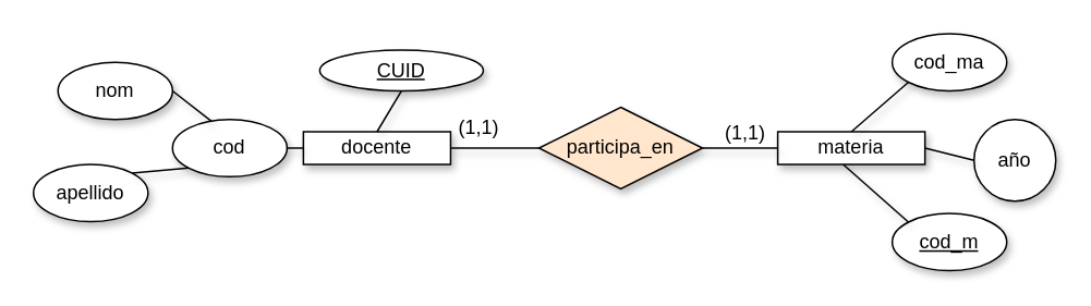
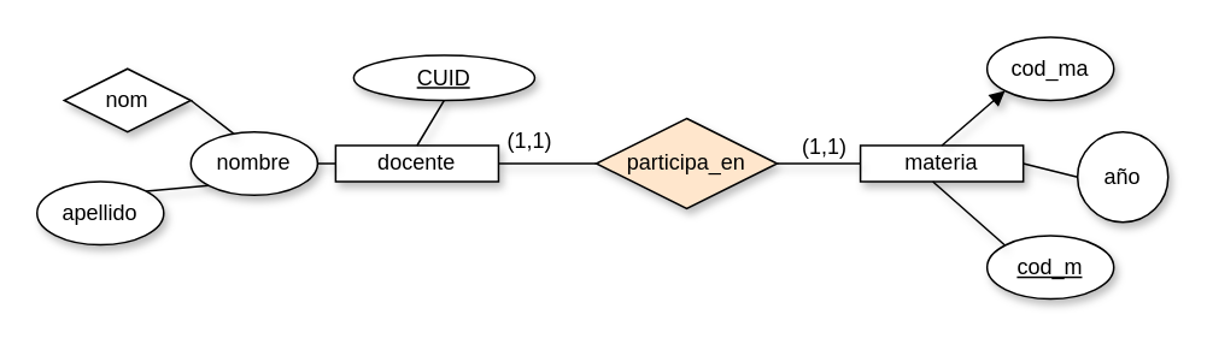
- <mxCell id="19" value="" style="endArrow=none;html=1;rounded=0;entryX=0;entryY=1;entryDx=0;entryDy=0;exitX=0.5;exitY=0;exitDx=0;exitDy=0;shadow=1;" edge="1" parent="1" source="4" target="16"><mxGeometry width="50" height="50" relative="1" as="geometry"><mxPoint x="295" y="85" as="sourcePoint" /><mxPoint x="295" y="70" as="targetPoint" /></mxGeometry></mxCell>
+ <mxCell id="19" value="" style="endArrow=block;html=1;rounded=0;entryX=0;entryY=1;entryDx=0;entryDy=0;exitX=0.5;exitY=0;exitDx=0;exitDy=0;shadow=1;" edge="1" parent="1" source="4" target="16"><mxGeometry width="50" height="50" relative="1" as="geometry"><mxPoint x="295" y="85" as="sourcePoint" /><mxPoint x="295" y="70" as="targetPoint" /></mxGeometry></mxCell>
- <mxCell id="7" value="nom" style="ellipse;whiteSpace=wrap;html=1;shadow=1;" vertex="1" parent="1"><mxGeometry x="35" y="37.5" width="70" height="35" as="geometry" /></mxCell>
+ <mxCell id="7" value="nom" style="rhombus;whiteSpace=wrap;html=1;shadow=1;" vertex="1" parent="1"><mxGeometry x="35" y="37.5" width="70" height="35" as="geometry" /></mxCell>
- <mxCell id="10" value="cod" style="ellipse;whiteSpace=wrap;html=1;shadow=1;" vertex="1" parent="1"><mxGeometry x="105" y="72.5" width="70" height="35" as="geometry" /></mxCell>
+ <mxCell id="10" value="nombre" style="ellipse;whiteSpace=wrap;html=1;shadow=1;" vertex="1" parent="1"><mxGeometry x="105" y="72.5" width="70" height="35" as="geometry" /></mxCell>
